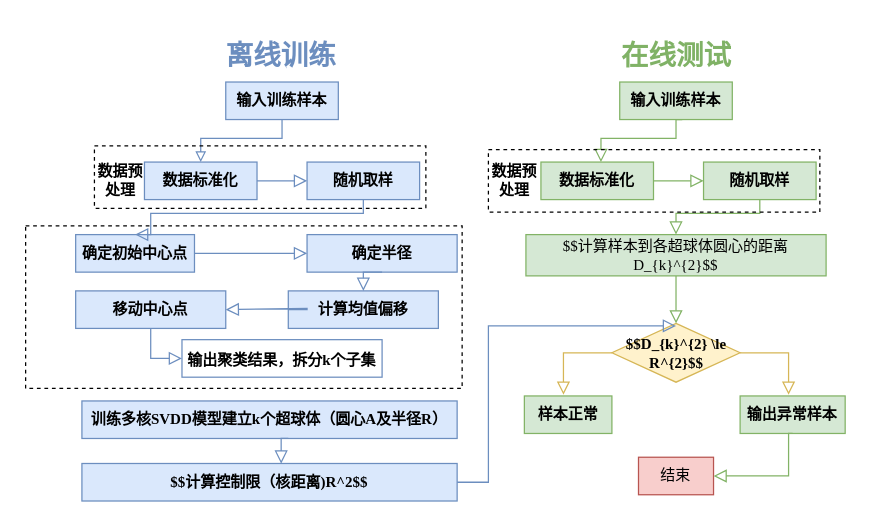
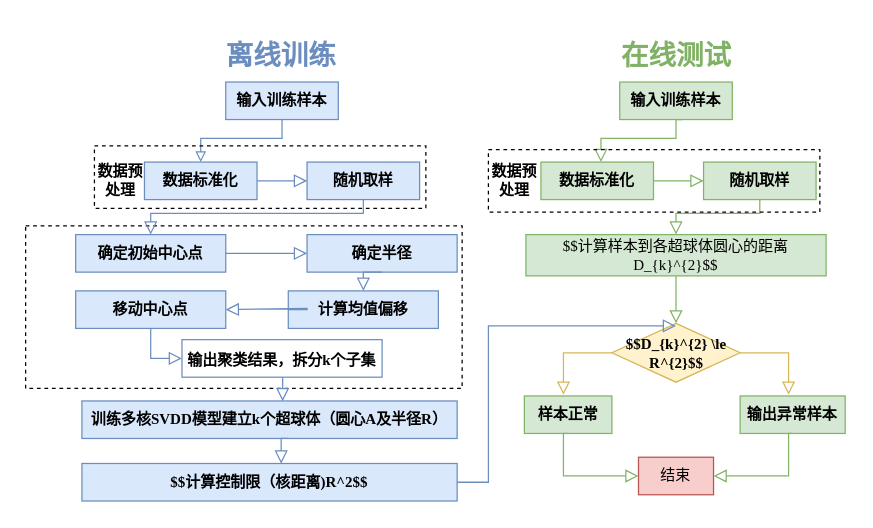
- <mxCell id="8" value="&lt;font style=&quot;vertical-align: inherit;&quot;&gt;&lt;font style=&quot;vertical-align: inherit;&quot;&gt;确定初始中心点&lt;/font&gt;&lt;/font&gt;" style="rounded=0;whiteSpace=wrap;html=1;fontFamily=宋体;fontStyle=1;fillColor=#dae8fc;strokeColor=#6c8ebf;" parent="1" vertex="1"><mxGeometry x="60" y="187" width="95" height="30" as="geometry" /></mxCell>
+ <mxCell id="8" value="&lt;font style=&quot;vertical-align: inherit;&quot;&gt;&lt;font style=&quot;vertical-align: inherit;&quot;&gt;确定初始中心点&lt;/font&gt;&lt;/font&gt;" style="rounded=0;whiteSpace=wrap;html=1;fontFamily=宋体;fontStyle=1;fillColor=#dae8fc;strokeColor=#6c8ebf;" parent="1" vertex="1"><mxGeometry x="60" y="187" width="120" height="30" as="geometry" /></mxCell>
+ <mxCell id="25" value="" style="edgeStyle=orthogonalEdgeStyle;rounded=0;html=1;jettySize=auto;orthogonalLoop=1;fontSize=11;endArrow=block;endFill=0;endSize=8;strokeWidth=1;shadow=0;labelBackgroundColor=none;exitX=0.5;exitY=1;exitDx=0;exitDy=0;entryX=0.535;entryY=0.008;entryDx=0;entryDy=0;fontFamily=宋体;fontStyle=1;entryPerimeter=0;fillColor=#dae8fc;strokeColor=#6c8ebf;" parent="1" source="12" target="18" edge="1"><mxGeometry y="10" relative="1" as="geometry"><mxPoint as="offset" /><mxPoint x="255" y="257" as="sourcePoint" /><mxPoint x="190" y="257" as="targetPoint" /><Array as="points"><mxPoint x="225" y="320" /></Array></mxGeometry></mxCell>
+ <mxCell id="34" value="" style="edgeStyle=orthogonalEdgeStyle;rounded=0;html=1;jettySize=auto;orthogonalLoop=1;fontSize=11;endArrow=block;endFill=0;endSize=8;strokeWidth=1;shadow=0;labelBackgroundColor=none;exitX=0.5;exitY=1;exitDx=0;exitDy=0;fontFamily=宋体;fontStyle=1;fillColor=#d5e8d4;strokeColor=#82b366;" parent="1" source="32" target="31" edge="1"><mxGeometry y="10" relative="1" as="geometry"><mxPoint as="offset" /><mxPoint x="499" y="292" as="sourcePoint" /><mxPoint x="460" y="325" as="targetPoint" /><Array as="points"><mxPoint x="450" y="346" /><mxPoint x="450" y="380" /></Array></mxGeometry></mxCell>
